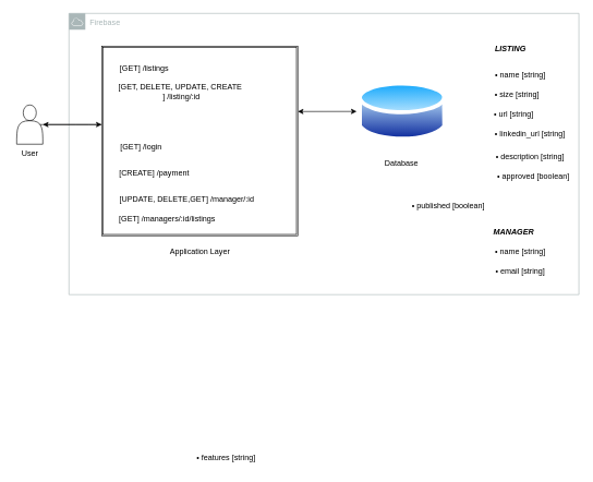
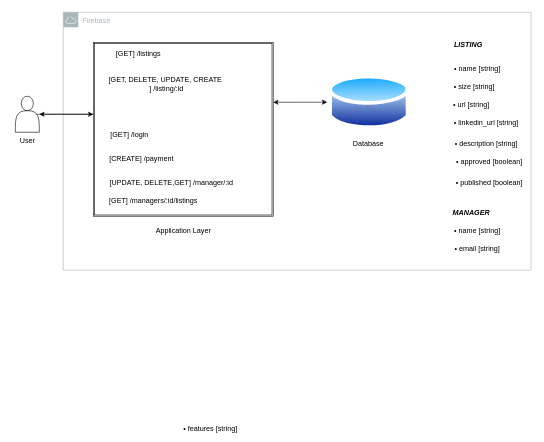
- <mxCell id="10" value="[GET] /listings" style="text;html=1;align=center;verticalAlign=middle;resizable=0;points=[];autosize=1;strokeColor=none;fillColor=none;" vertex="1" parent="1"><mxGeometry x="170" y="90" width="100" height="30" as="geometry" /></mxCell>
+ <mxCell id="10" value="[GET] /listings" style="text;html=1;align=center;verticalAlign=middle;resizable=0;points=[];autosize=1;strokeColor=none;fillColor=none;" vertex="1" parent="1"><mxGeometry x="180" y="75" width="100" height="30" as="geometry" /></mxCell>
- <mxCell id="9" value="Database&amp;nbsp;" style="text;html=1;align=center;verticalAlign=middle;resizable=0;points=[];autosize=1;strokeColor=none;fillColor=none;" vertex="1" parent="1"><mxGeometry x="575" y="235" width="80" height="30" as="geometry" /></mxCell>
+ <mxCell id="9" value="Database&amp;nbsp;" style="text;html=1;align=center;verticalAlign=middle;resizable=0;points=[];autosize=1;strokeColor=none;fillColor=none;" vertex="1" parent="1"><mxGeometry x="575" y="225" width="80" height="30" as="geometry" /></mxCell>
- <mxCell id="25" value="• published [boolean]" style="text;html=1;align=center;verticalAlign=middle;resizable=0;points=[];autosize=1;strokeColor=none;fillColor=none;" vertex="1" parent="1"><mxGeometry x="615" y="300" width="140" height="30" as="geometry" /></mxCell>
+ <mxCell id="25" value="• published [boolean]" style="text;html=1;align=center;verticalAlign=middle;resizable=0;points=[];autosize=1;strokeColor=none;fillColor=none;" vertex="1" parent="1"><mxGeometry x="745" y="290" width="140" height="30" as="geometry" /></mxCell>
- <mxCell id="23" value="• features [string]" style="text;html=1;align=center;verticalAlign=middle;resizable=0;points=[];autosize=1;strokeColor=none;fillColor=none;" vertex="1" parent="1"><mxGeometry x="290" y="685" width="110" height="30" as="geometry" /></mxCell>
+ <mxCell id="23" value="• features [string]" style="text;html=1;align=center;verticalAlign=middle;resizable=0;points=[];autosize=1;strokeColor=none;fillColor=none;" vertex="1" parent="1"><mxGeometry x="295" y="700" width="110" height="30" as="geometry" /></mxCell>
